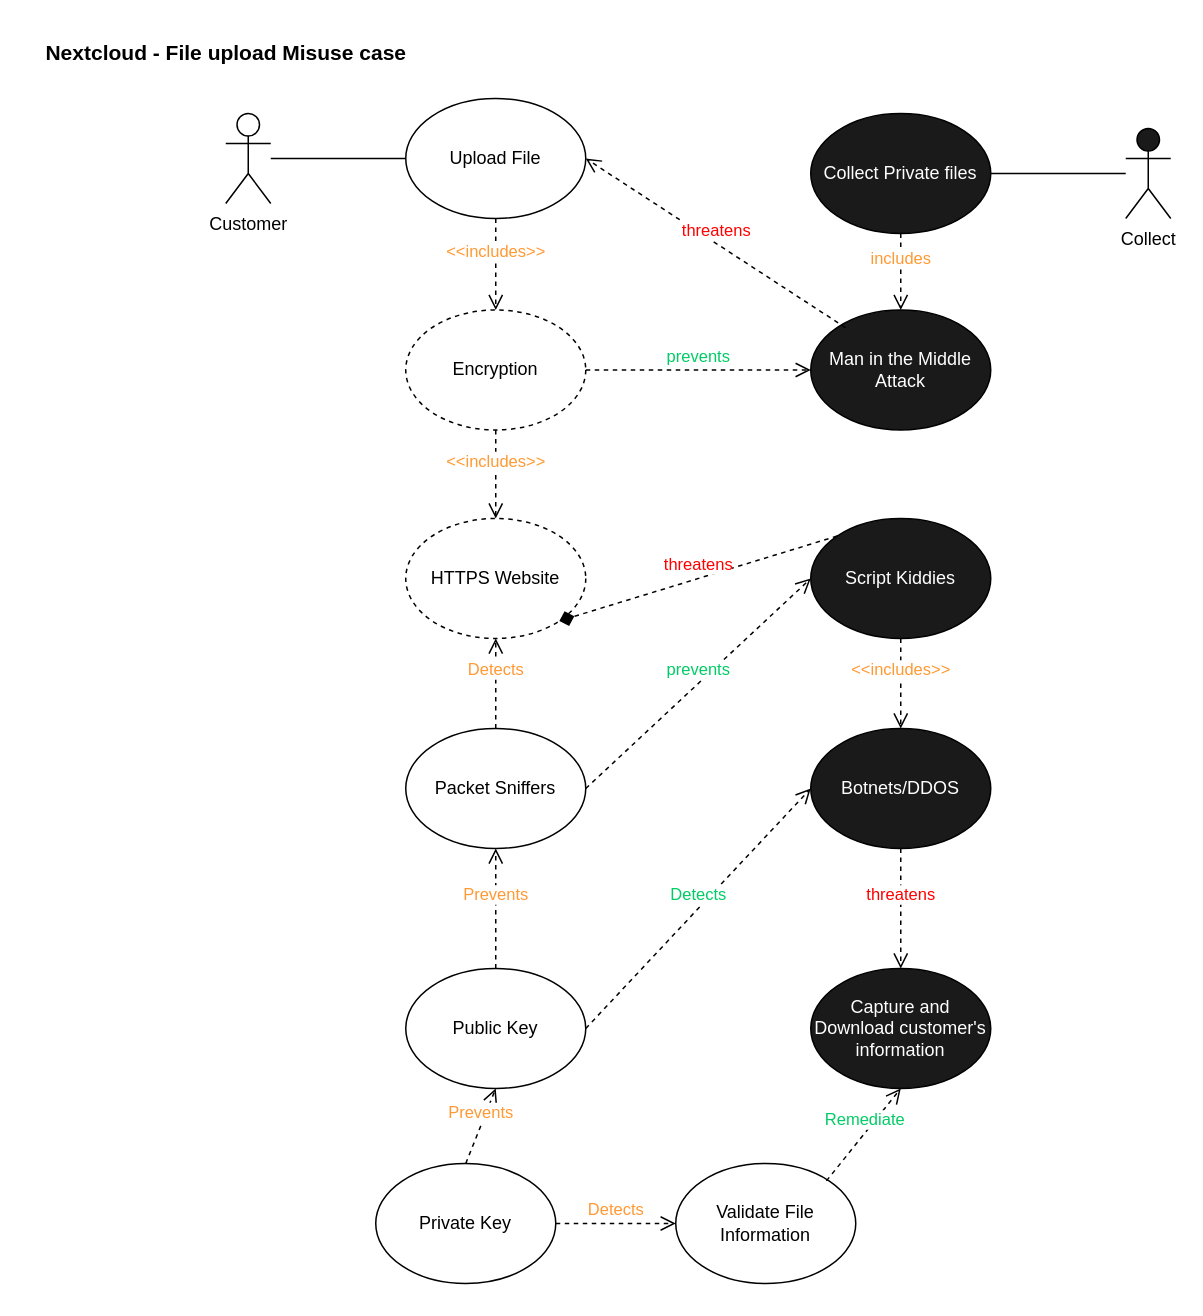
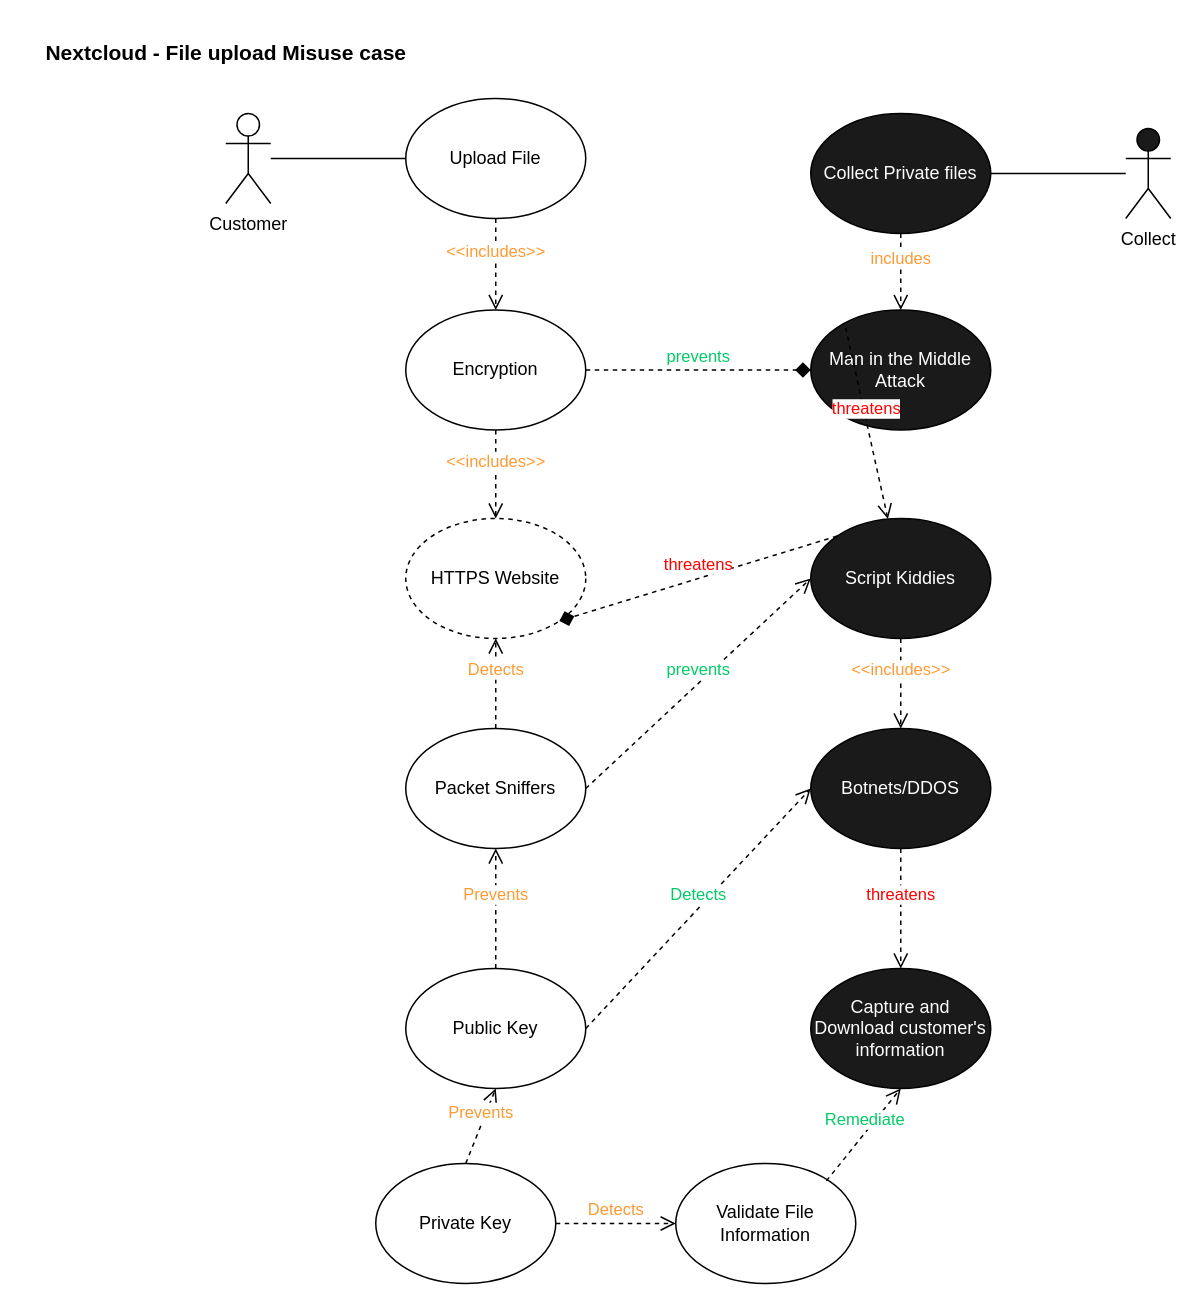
- <mxCell id="13" value="threatens" style="html=1;verticalAlign=bottom;endArrow=open;dashed=1;endSize=8;curved=0;rounded=0;exitX=0.194;exitY=0.148;exitDx=0;exitDy=0;entryX=1;entryY=0.5;entryDx=0;entryDy=0;fontColor=#FF0000;fontStyle=0;exitPerimeter=0;" parent="1" source="11" target="4" edge="1"><mxGeometry relative="1" as="geometry"><mxPoint x="415" y="175" as="sourcePoint" /><mxPoint x="443.48" y="140.28" as="targetPoint" /></mxGeometry></mxCell>
+ <mxCell id="13" value="threatens" style="html=1;verticalAlign=bottom;endArrow=open;dashed=1;endSize=8;curved=0;rounded=0;exitX=0.194;exitY=0.148;exitDx=0;exitDy=0;fontColor=#FF0000;fontStyle=0;exitPerimeter=0;" parent="1" source="11" target="6" edge="1"><mxGeometry relative="1" as="geometry"><mxPoint x="415" y="175" as="sourcePoint" /><mxPoint x="443.48" y="140.28" as="targetPoint" /></mxGeometry></mxCell>
- <mxCell id="7" value="Encryption" style="ellipse;whiteSpace=wrap;html=1;fillColor=#FFFFFF;dashed=1;" parent="1" vertex="1"><mxGeometry x="270" y="206" width="120" height="80" as="geometry" /></mxCell>
+ <mxCell id="7" value="Encryption" style="ellipse;whiteSpace=wrap;html=1;fillColor=#FFFFFF;" parent="1" vertex="1"><mxGeometry x="270" y="206" width="120" height="80" as="geometry" /></mxCell>
- <mxCell id="12" value="prevents" style="html=1;verticalAlign=bottom;endArrow=open;dashed=1;endSize=8;curved=0;rounded=0;exitX=1;exitY=0.5;exitDx=0;exitDy=0;entryX=0;entryY=0.5;entryDx=0;entryDy=0;fontColor=#00CC66;fontStyle=0" parent="1" source="7" target="11" edge="1"><mxGeometry relative="1" as="geometry"><mxPoint x="405" y="165" as="sourcePoint" /><mxPoint x="405" y="235" as="targetPoint" /></mxGeometry></mxCell>
+ <mxCell id="12" value="prevents" style="html=1;verticalAlign=bottom;endArrow=diamond;dashed=1;endSize=8;curved=0;rounded=0;exitX=1;exitY=0.5;exitDx=0;exitDy=0;entryX=0;entryY=0.5;entryDx=0;entryDy=0;fontColor=#00CC66;fontStyle=0;" parent="1" source="7" target="11" edge="1"><mxGeometry relative="1" as="geometry"><mxPoint x="405" y="165" as="sourcePoint" /><mxPoint x="405" y="235" as="targetPoint" /></mxGeometry></mxCell>
